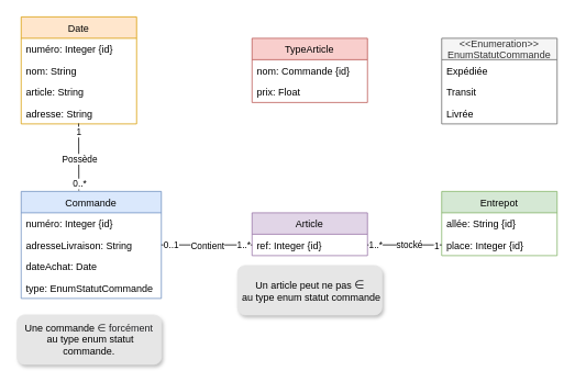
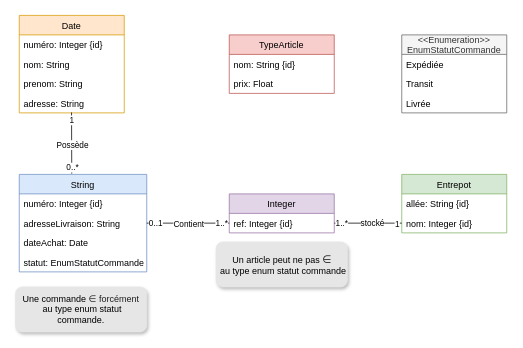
- <mxCell id="30" value="nom: Commande {id}" style="text;strokeColor=none;fillColor=none;align=left;verticalAlign=top;spacingLeft=4;spacingRight=4;overflow=hidden;rotatable=0;points=[[0,0.5],[1,0.5]];portConstraint=eastwest;" parent="29" vertex="1"><mxGeometry y="26" width="140" height="26" as="geometry" /></mxCell>
+ <mxCell id="30" value="nom: String {id}" style="text;strokeColor=none;fillColor=none;align=left;verticalAlign=top;spacingLeft=4;spacingRight=4;overflow=hidden;rotatable=0;points=[[0,0.5],[1,0.5]];portConstraint=eastwest;" parent="29" vertex="1"><mxGeometry y="26" width="140" height="26" as="geometry" /></mxCell>
- <mxCell id="5" value="article: String" style="text;strokeColor=none;fillColor=none;align=left;verticalAlign=top;spacingLeft=4;spacingRight=4;overflow=hidden;rotatable=0;points=[[0,0.5],[1,0.5]];portConstraint=eastwest;" parent="2" vertex="1"><mxGeometry y="78" width="140" height="26" as="geometry" /></mxCell>
+ <mxCell id="5" value="prenom: String" style="text;strokeColor=none;fillColor=none;align=left;verticalAlign=top;spacingLeft=4;spacingRight=4;overflow=hidden;rotatable=0;points=[[0,0.5],[1,0.5]];portConstraint=eastwest;" parent="2" vertex="1"><mxGeometry y="78" width="140" height="26" as="geometry" /></mxCell>
- <mxCell id="12" value="Commande" style="swimlane;fontStyle=0;childLayout=stackLayout;horizontal=1;startSize=26;fillColor=#dae8fc;horizontalStack=0;resizeParent=1;resizeParentMax=0;resizeLast=0;collapsible=1;marginBottom=0;strokeColor=#6c8ebf;" parent="1" vertex="1"><mxGeometry x="25" y="232" width="170" height="130" as="geometry" /></mxCell>
+ <mxCell id="12" value="String" style="swimlane;fontStyle=0;childLayout=stackLayout;horizontal=1;startSize=26;fillColor=#dae8fc;horizontalStack=0;resizeParent=1;resizeParentMax=0;resizeLast=0;collapsible=1;marginBottom=0;strokeColor=#6c8ebf;" parent="1" vertex="1"><mxGeometry x="25" y="232" width="170" height="130" as="geometry" /></mxCell>
- <mxCell id="7" value="Article" style="swimlane;fontStyle=0;childLayout=stackLayout;horizontal=1;startSize=26;fillColor=#e1d5e7;horizontalStack=0;resizeParent=1;resizeParentMax=0;resizeLast=0;collapsible=1;marginBottom=0;strokeColor=#9673a6;" parent="1" vertex="1"><mxGeometry x="305" y="258" width="140" height="52" as="geometry" /></mxCell>
+ <mxCell id="7" value="Integer" style="swimlane;fontStyle=0;childLayout=stackLayout;horizontal=1;startSize=26;fillColor=#e1d5e7;horizontalStack=0;resizeParent=1;resizeParentMax=0;resizeLast=0;collapsible=1;marginBottom=0;strokeColor=#9673a6;" parent="1" vertex="1"><mxGeometry x="305" y="258" width="140" height="52" as="geometry" /></mxCell>
- <mxCell id="11" value="place: Integer {id}" style="text;strokeColor=none;fillColor=none;align=left;verticalAlign=top;spacingLeft=4;spacingRight=4;overflow=hidden;rotatable=0;points=[[0,0.5],[1,0.5]];portConstraint=eastwest;" parent="9" vertex="1"><mxGeometry y="52" width="140" height="26" as="geometry" /></mxCell>
+ <mxCell id="11" value="nom: Integer {id}" style="text;strokeColor=none;fillColor=none;align=left;verticalAlign=top;spacingLeft=4;spacingRight=4;overflow=hidden;rotatable=0;points=[[0,0.5],[1,0.5]];portConstraint=eastwest;" parent="9" vertex="1"><mxGeometry y="52" width="140" height="26" as="geometry" /></mxCell>
- <mxCell id="16" value="type: EnumStatutCommande" style="text;strokeColor=none;fillColor=none;align=left;verticalAlign=top;spacingLeft=4;spacingRight=4;overflow=hidden;rotatable=0;points=[[0,0.5],[1,0.5]];portConstraint=eastwest;" parent="12" vertex="1"><mxGeometry y="104" width="170" height="26" as="geometry" /></mxCell>
+ <mxCell id="16" value="statut: EnumStatutCommande" style="text;strokeColor=none;fillColor=none;align=left;verticalAlign=top;spacingLeft=4;spacingRight=4;overflow=hidden;rotatable=0;points=[[0,0.5],[1,0.5]];portConstraint=eastwest;" parent="12" vertex="1"><mxGeometry y="104" width="170" height="26" as="geometry" /></mxCell>
